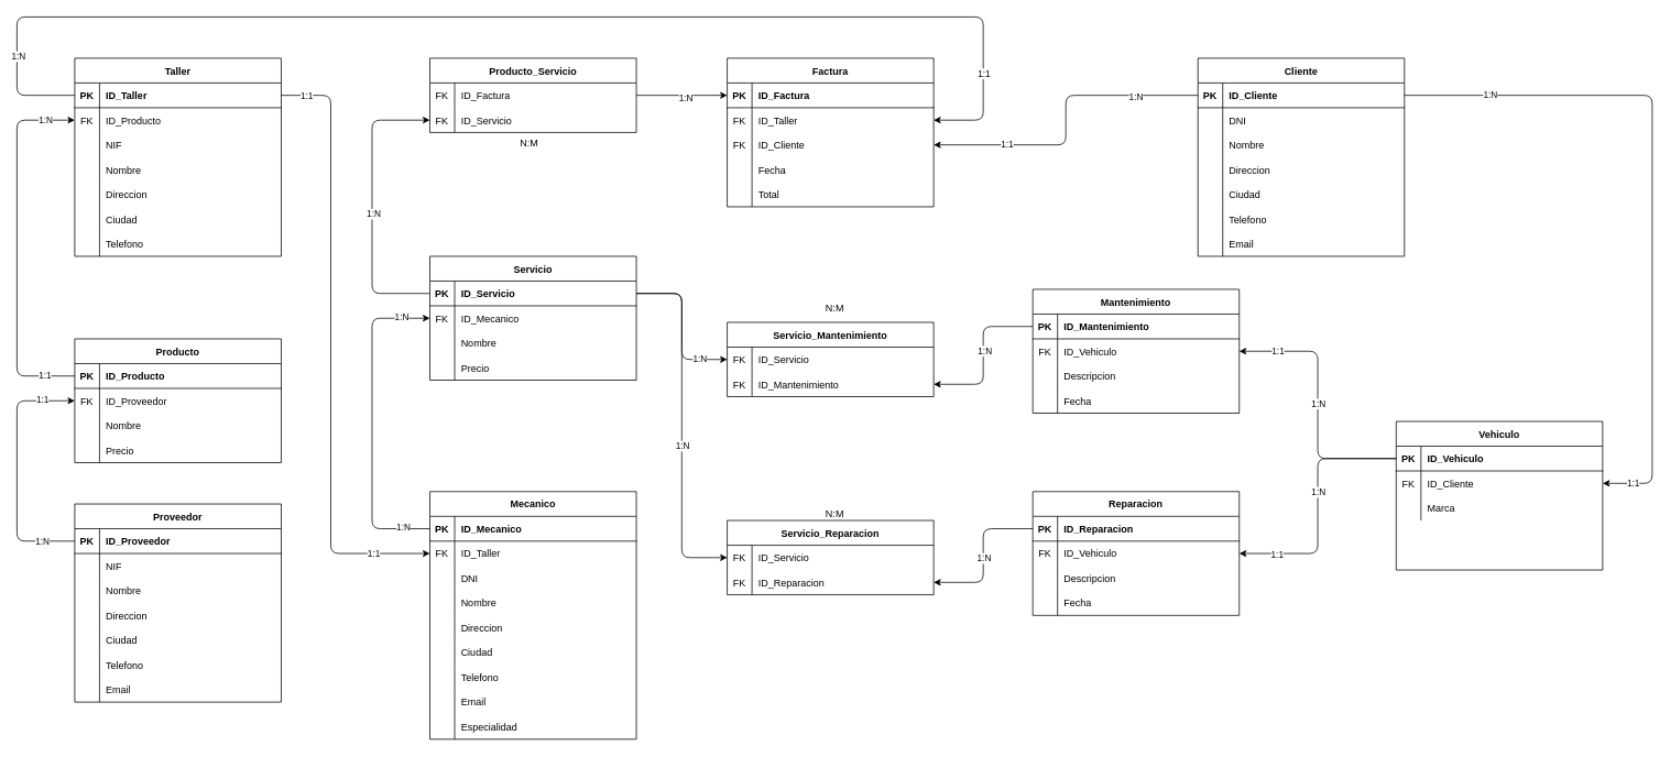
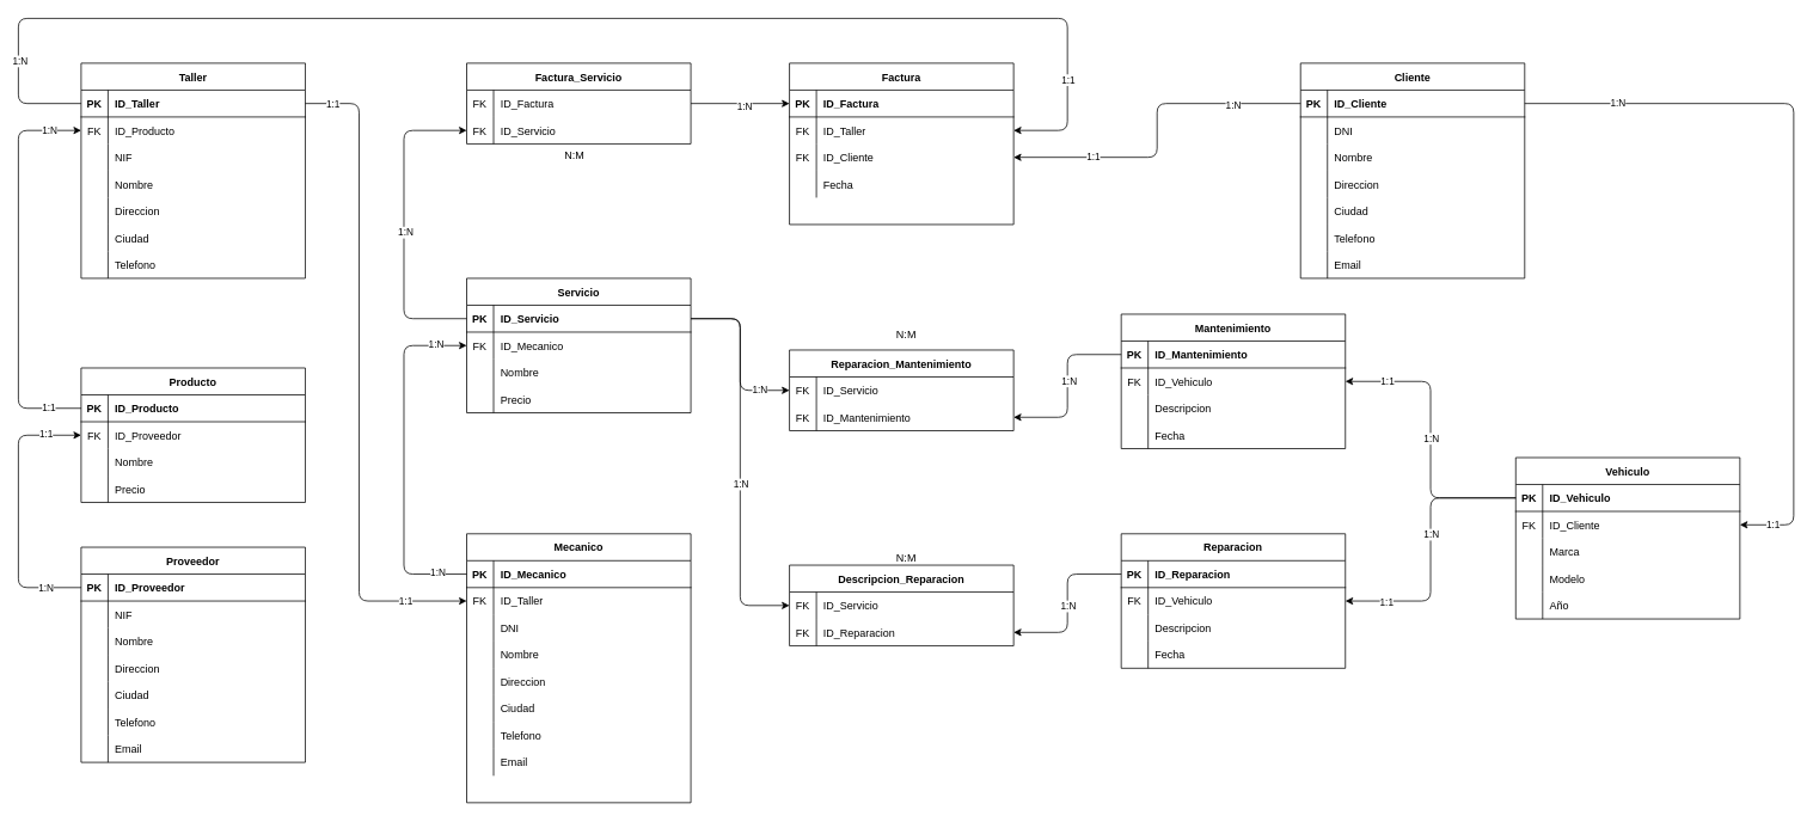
- <mxCell id="114" value="Producto_Servicio" style="shape=table;startSize=30;container=1;collapsible=1;childLayout=tableLayout;fixedRows=1;rowLines=0;fontStyle=1;align=center;resizeLast=1;" vertex="1" parent="1"><mxGeometry x="520" y="70" width="250" height="90" as="geometry" /></mxCell>
+ <mxCell id="114" value="Factura_Servicio" style="shape=table;startSize=30;container=1;collapsible=1;childLayout=tableLayout;fixedRows=1;rowLines=0;fontStyle=1;align=center;resizeLast=1;" vertex="1" parent="1"><mxGeometry x="520" y="70" width="250" height="90" as="geometry" /></mxCell>
- <mxCell id="136" value="Total" style="shape=partialRectangle;overflow=hidden;connectable=0;fillColor=none;top=0;left=0;bottom=0;right=0;align=left;spacingLeft=6;" vertex="1" parent="134"><mxGeometry x="30" width="220" height="30" as="geometry"><mxRectangle width="220" height="30" as="alternateBounds" /></mxGeometry></mxCell>
- <mxCell id="94" value="Servicio_Mantenimiento" style="shape=table;startSize=30;container=1;collapsible=1;childLayout=tableLayout;fixedRows=1;rowLines=0;fontStyle=1;align=center;resizeLast=1;" vertex="1" parent="1"><mxGeometry x="880" y="390" width="250" height="90" as="geometry" /></mxCell>
+ <mxCell id="94" value="Reparacion_Mantenimiento" style="shape=table;startSize=30;container=1;collapsible=1;childLayout=tableLayout;fixedRows=1;rowLines=0;fontStyle=1;align=center;resizeLast=1;" vertex="1" parent="1"><mxGeometry x="880" y="390" width="250" height="90" as="geometry" /></mxCell>
+ <mxCell id="149" value="Modelo" style="shape=partialRectangle;overflow=hidden;connectable=0;fillColor=none;top=0;left=0;bottom=0;right=0;align=left;spacingLeft=6;" vertex="1" parent="147"><mxGeometry x="30" width="220" height="30" as="geometry"><mxRectangle width="220" height="30" as="alternateBounds" /></mxGeometry></mxCell>
- <mxCell id="24" value="Servicio_Reparacion" style="shape=table;startSize=30;container=1;collapsible=1;childLayout=tableLayout;fixedRows=1;rowLines=0;fontStyle=1;align=center;resizeLast=1;" parent="1" vertex="1"><mxGeometry x="880" y="630" width="250" height="90" as="geometry" /></mxCell>
+ <mxCell id="24" value="Descripcion_Reparacion" style="shape=table;startSize=30;container=1;collapsible=1;childLayout=tableLayout;fixedRows=1;rowLines=0;fontStyle=1;align=center;resizeLast=1;" parent="1" vertex="1"><mxGeometry x="880" y="630" width="250" height="90" as="geometry" /></mxCell>
+ <mxCell id="152" value="Año" style="shape=partialRectangle;overflow=hidden;connectable=0;fillColor=none;top=0;left=0;bottom=0;right=0;align=left;spacingLeft=6;" vertex="1" parent="150"><mxGeometry x="30" width="220" height="30" as="geometry"><mxRectangle width="220" height="30" as="alternateBounds" /></mxGeometry></mxCell>
- <mxCell id="93" value="Especialidad" style="shape=partialRectangle;overflow=hidden;connectable=0;fillColor=none;top=0;left=0;bottom=0;right=0;align=left;spacingLeft=6;" vertex="1" parent="91"><mxGeometry x="30" width="220" height="30" as="geometry"><mxRectangle width="220" height="30" as="alternateBounds" /></mxGeometry></mxCell>
